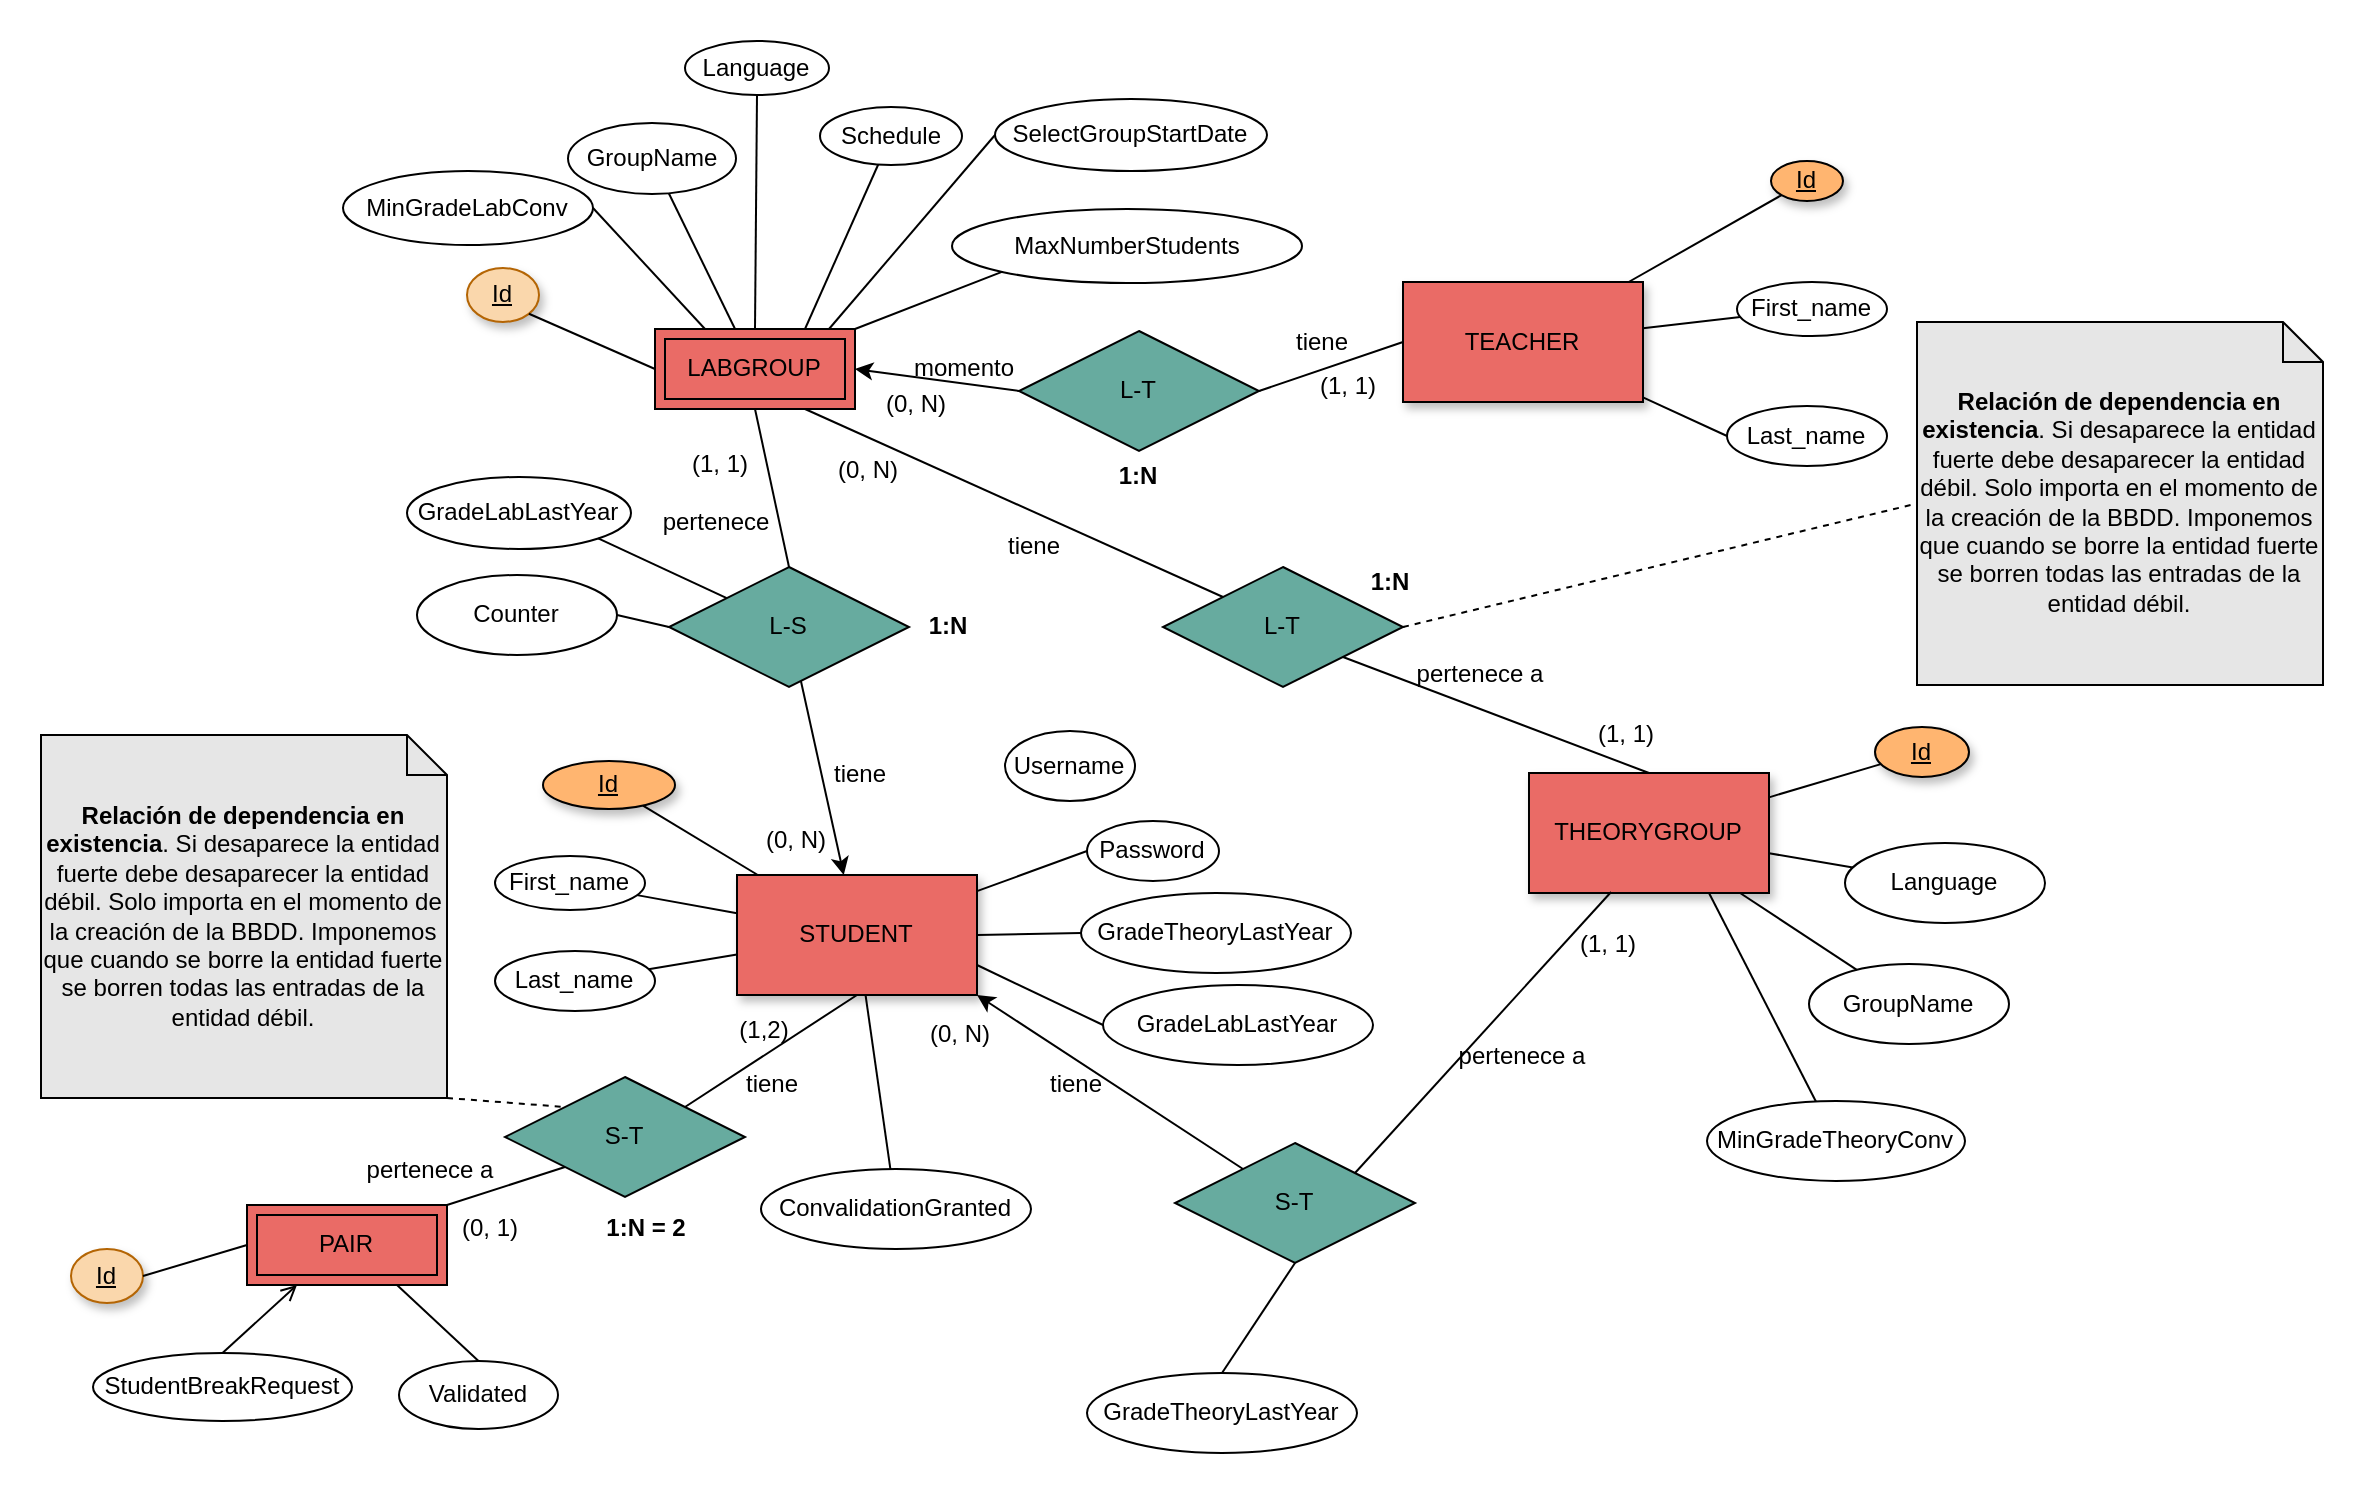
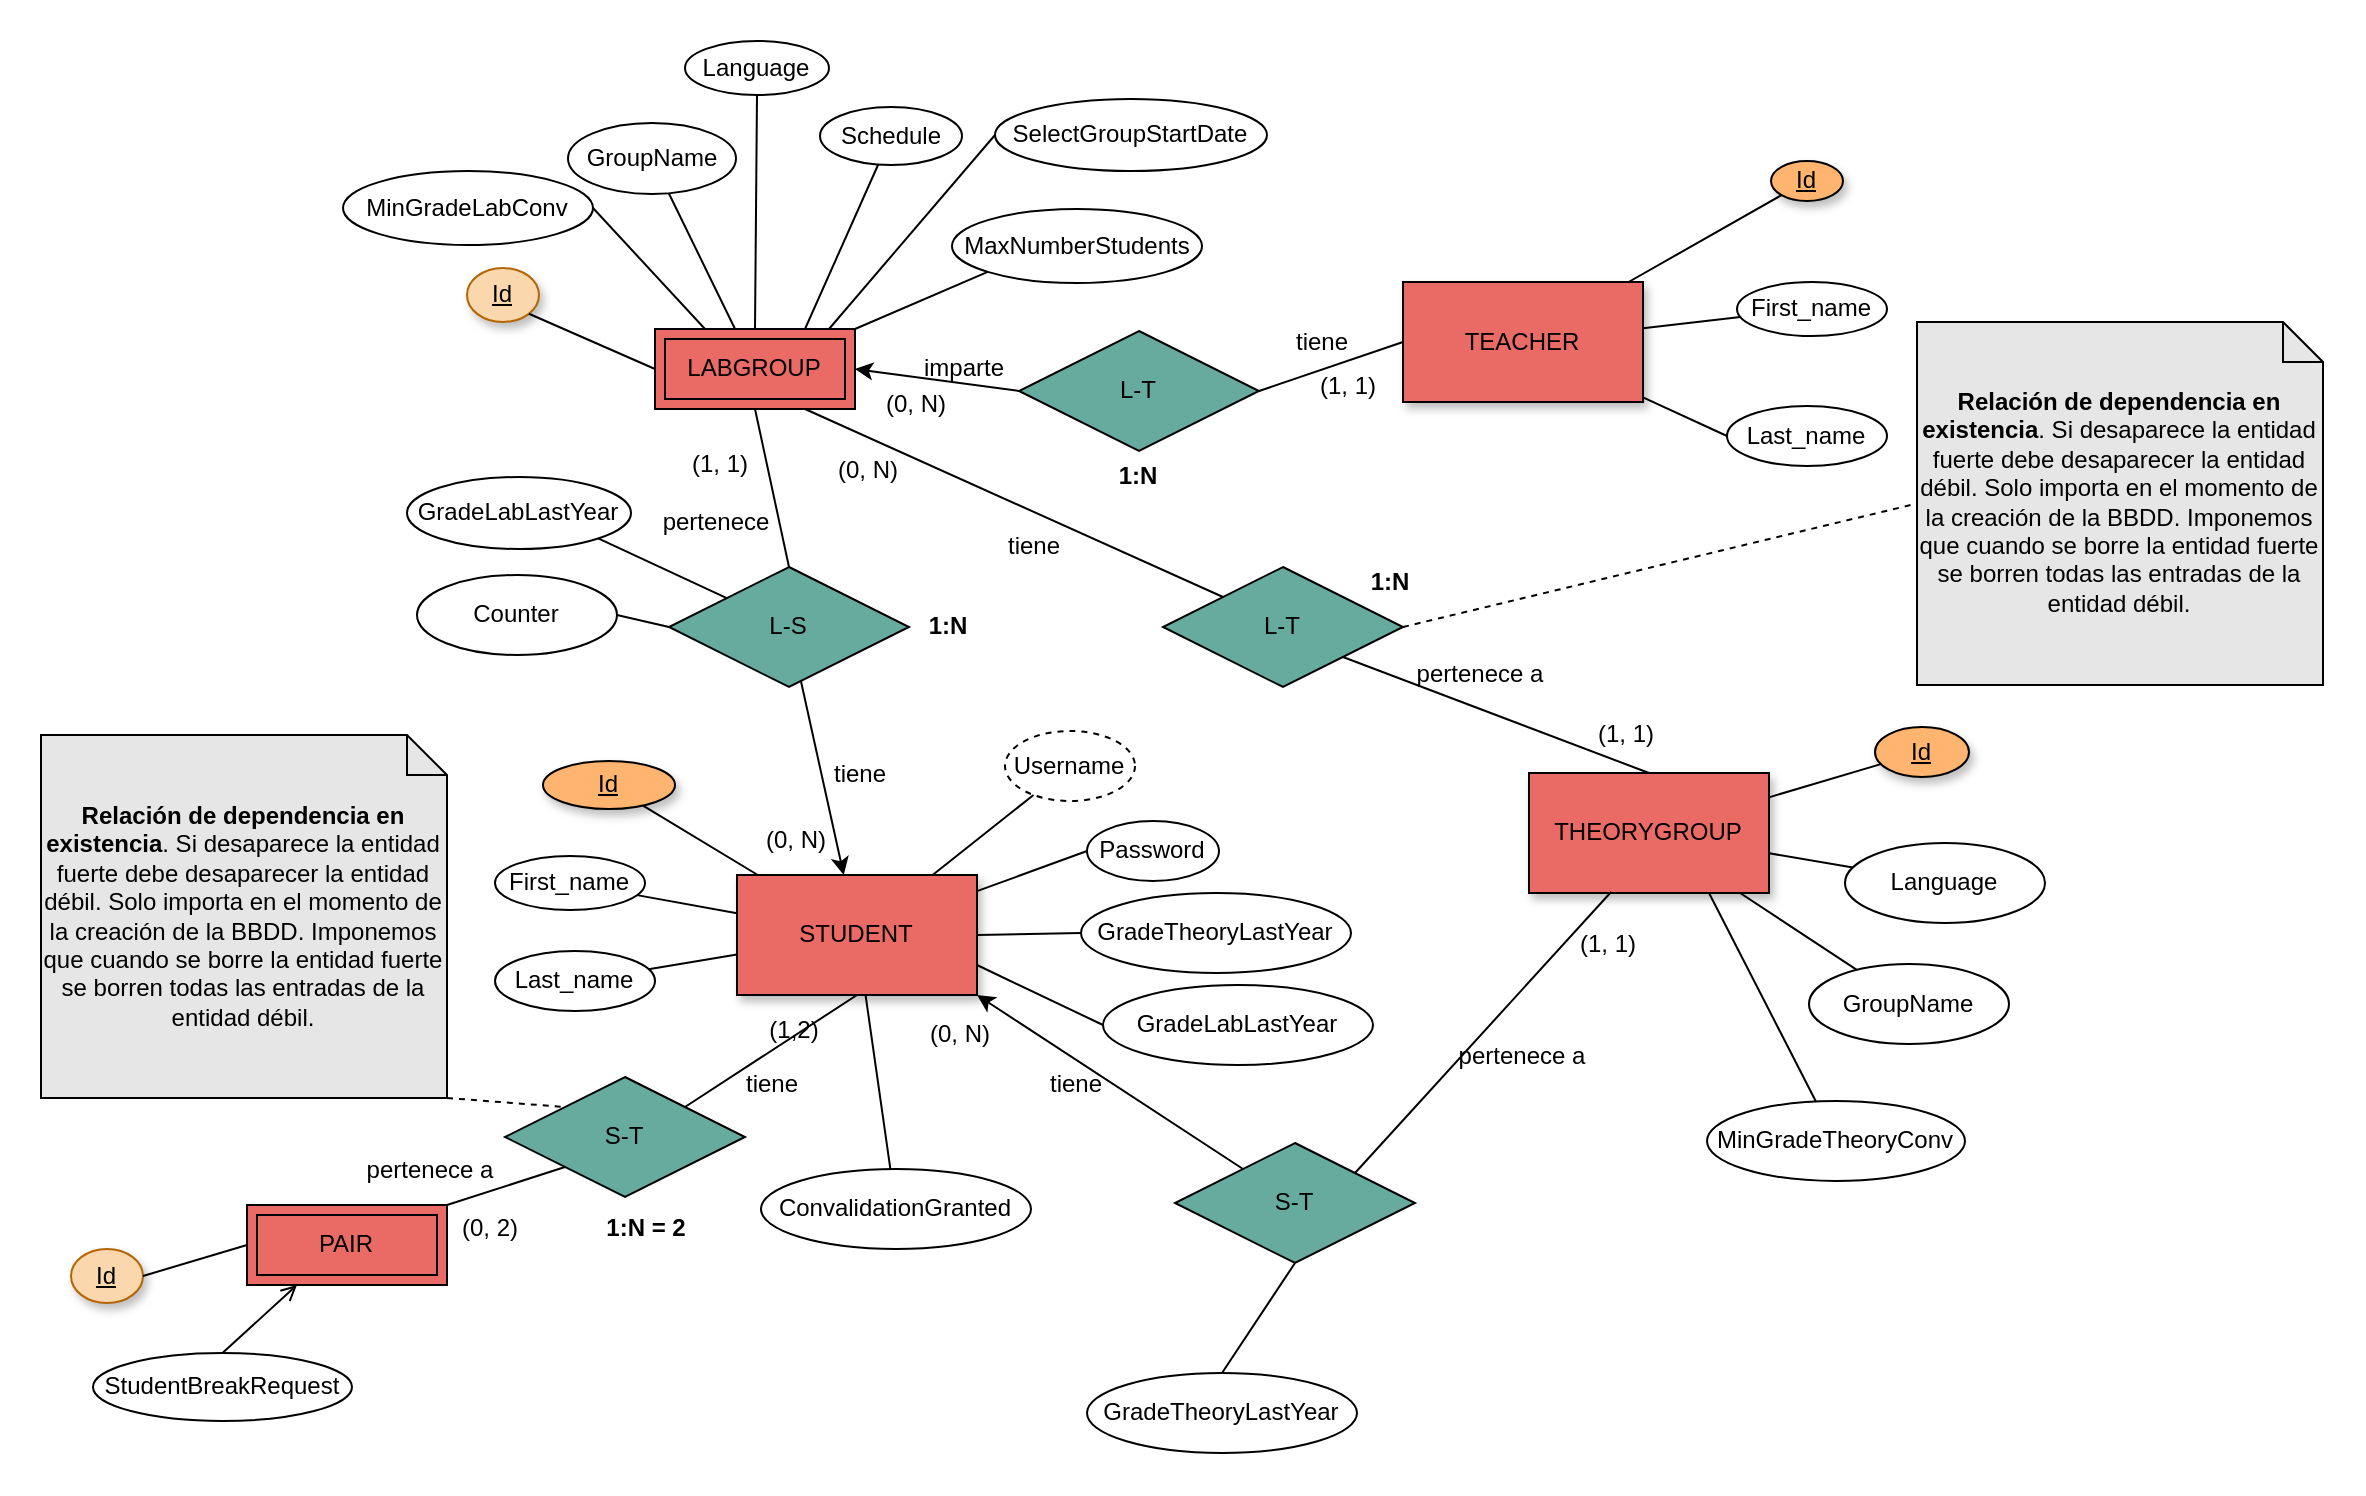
- <mxCell id="9" value="&lt;div&gt;MaxNumberStudents&lt;/div&gt;" style="ellipse;whiteSpace=wrap;html=1;align=center;" vertex="1" parent="1"><mxGeometry x="475.5" y="104" width="175" height="37" as="geometry" /></mxCell>
+ <mxCell id="9" value="&lt;div&gt;MaxNumberStudents&lt;/div&gt;" style="ellipse;whiteSpace=wrap;html=1;align=center;" vertex="1" parent="1"><mxGeometry x="475.5" y="104" width="125" height="37" as="geometry" /></mxCell>
- <mxCell id="56" value="momento" style="text;html=1;strokeColor=none;fillColor=none;align=center;verticalAlign=middle;whiteSpace=wrap;rounded=0;shadow=0;" vertex="1" parent="1"><mxGeometry x="462" y="174" width="40" height="20" as="geometry" /></mxCell>
+ <mxCell id="56" value="imparte" style="text;html=1;strokeColor=none;fillColor=none;align=center;verticalAlign=middle;whiteSpace=wrap;rounded=0;shadow=0;" vertex="1" parent="1"><mxGeometry x="462" y="174" width="40" height="20" as="geometry" /></mxCell>
- <mxCell id="16" value="Username" style="ellipse;whiteSpace=wrap;html=1;align=center;" vertex="1" parent="1"><mxGeometry x="502" y="365" width="65" height="35" as="geometry" /></mxCell>
+ <mxCell id="16" value="Username" style="ellipse;whiteSpace=wrap;html=1;align=center;dashed=1;" vertex="1" parent="1"><mxGeometry x="502" y="365" width="65" height="35" as="geometry" /></mxCell>
+ <mxCell id="21" value="" style="endArrow=none;html=1;" edge="1" parent="1" source="16" target="3"><mxGeometry width="50" height="50" relative="1" as="geometry"><mxPoint x="304" y="537" as="sourcePoint" /><mxPoint x="354" y="487" as="targetPoint" /></mxGeometry></mxCell>
- <mxCell id="91" value="(1,2)" style="text;html=1;strokeColor=none;fillColor=none;align=center;verticalAlign=middle;whiteSpace=wrap;rounded=0;shadow=1;" vertex="1" parent="1"><mxGeometry x="362" y="505" width="40" height="20" as="geometry" /></mxCell>
+ <mxCell id="91" value="(1,2)" style="text;html=1;strokeColor=none;fillColor=none;align=center;verticalAlign=middle;whiteSpace=wrap;rounded=0;shadow=1;" vertex="1" parent="1"><mxGeometry x="377" y="505" width="40" height="20" as="geometry" /></mxCell>
- <mxCell id="90" value="(0, 1)" style="text;html=1;strokeColor=none;fillColor=none;align=center;verticalAlign=middle;whiteSpace=wrap;rounded=0;shadow=1;" vertex="1" parent="1"><mxGeometry x="225" y="604" width="40" height="20" as="geometry" /></mxCell>
+ <mxCell id="90" value="(0, 2)" style="text;html=1;strokeColor=none;fillColor=none;align=center;verticalAlign=middle;whiteSpace=wrap;rounded=0;shadow=1;" vertex="1" parent="1"><mxGeometry x="225" y="604" width="40" height="20" as="geometry" /></mxCell>
- <mxCell id="94" value="" style="endArrow=none;html=1;rounded=0;entryX=0.75;entryY=1;entryDx=0;entryDy=0;exitX=0.5;exitY=0;exitDx=0;exitDy=0;" edge="1" parent="1" source="65" target="86"><mxGeometry relative="1" as="geometry"><mxPoint x="315" y="680" as="sourcePoint" /><mxPoint x="475" y="680" as="targetPoint" /></mxGeometry></mxCell>
- <mxCell id="65" value="&lt;div&gt;Validated&lt;/div&gt;" style="ellipse;whiteSpace=wrap;html=1;align=center;shadow=0;fillColor=#FFFFFF;" vertex="1" parent="1"><mxGeometry x="199" y="680" width="79.5" height="34" as="geometry" /></mxCell>
